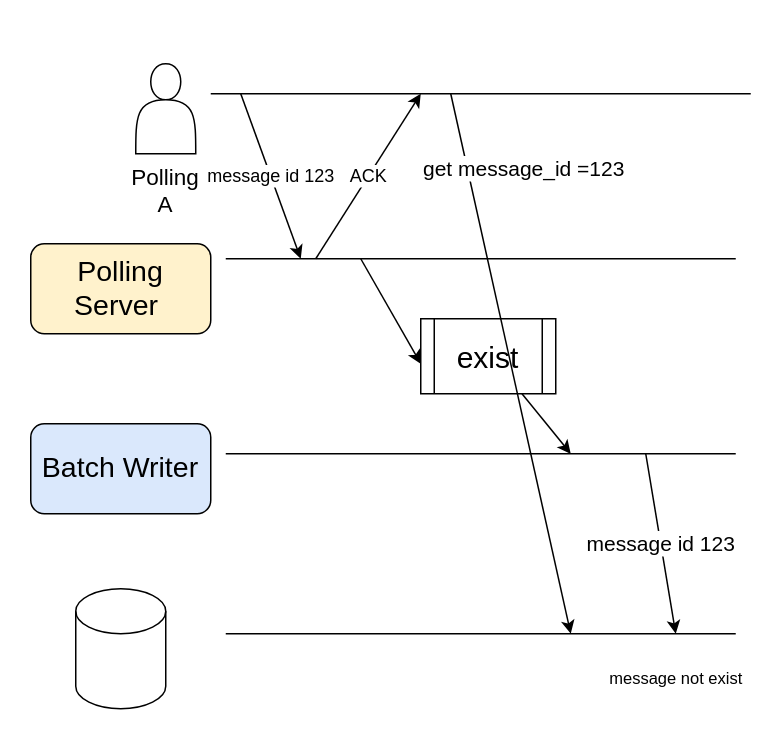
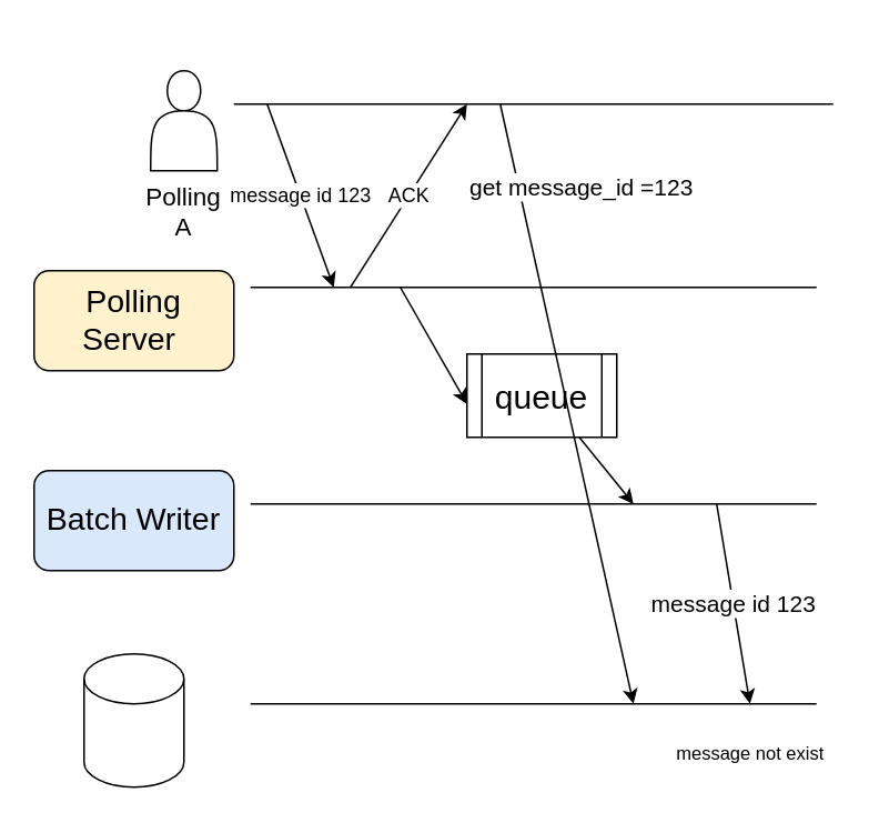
- <mxCell id="13" value="exist" style="shape=process;whiteSpace=wrap;html=1;backgroundOutline=1;fontSize=20;" vertex="1" parent="1"><mxGeometry x="280" y="190" width="90" height="50" as="geometry" /></mxCell>
+ <mxCell id="13" value="queue" style="shape=process;whiteSpace=wrap;html=1;backgroundOutline=1;fontSize=20;" vertex="1" parent="1"><mxGeometry x="280" y="190" width="90" height="50" as="geometry" /></mxCell>
